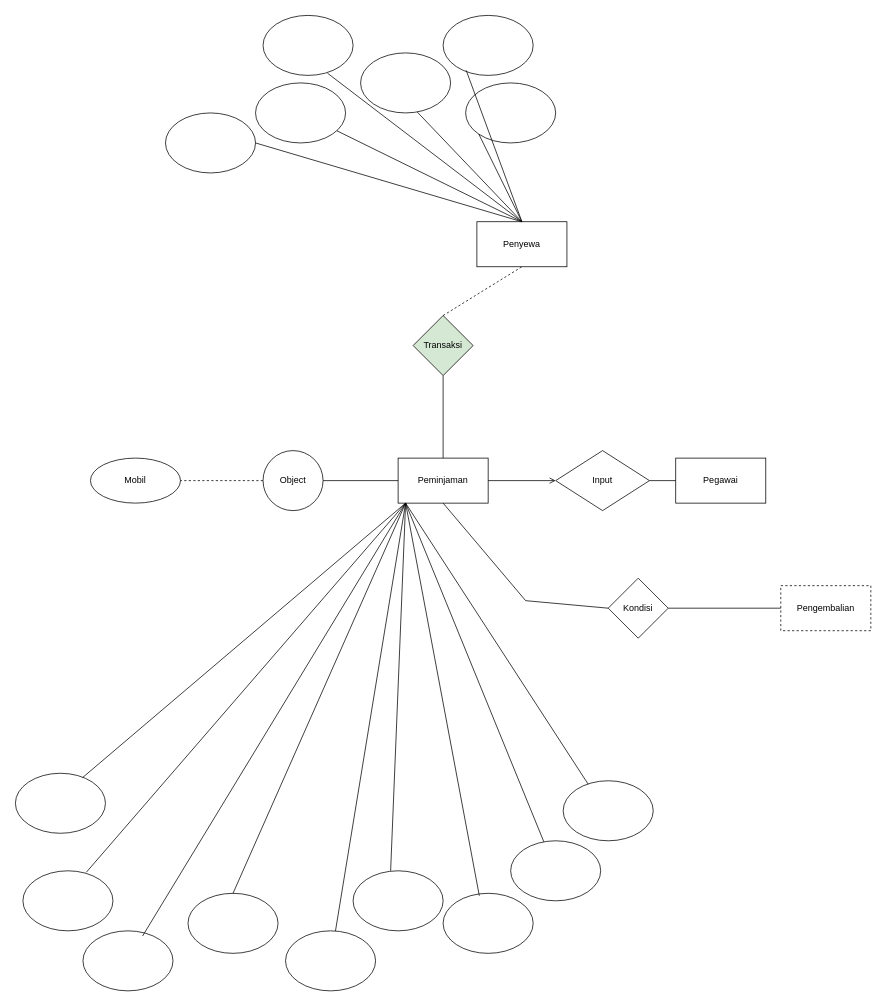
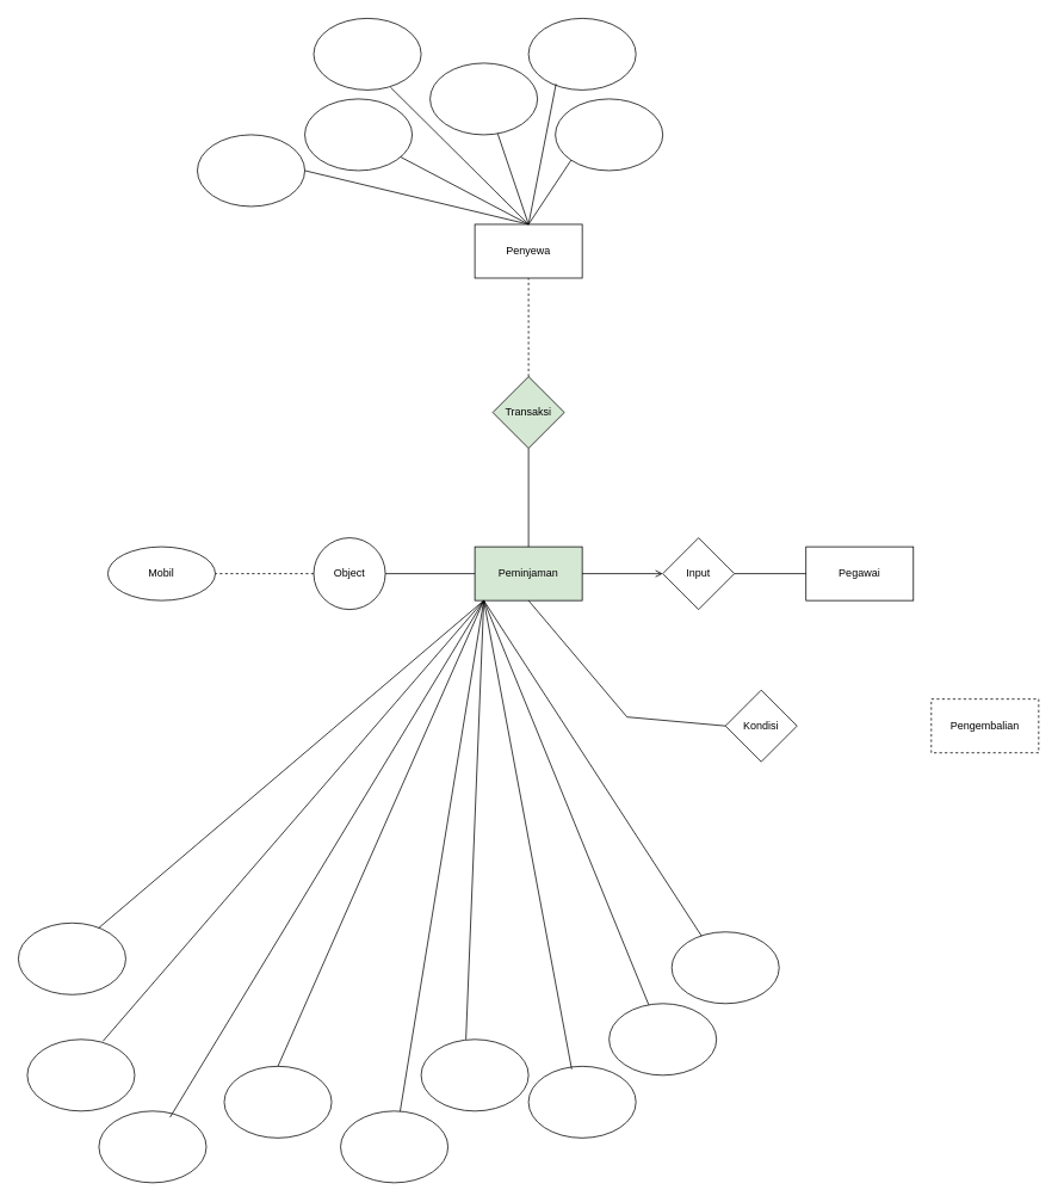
- <mxCell id="2" value="Penyewa" style="rounded=0;whiteSpace=wrap;html=1;" parent="1" vertex="1"><mxGeometry x="635" y="295" width="120" height="60" as="geometry" /></mxCell>
+ <mxCell id="2" value="Penyewa" style="rounded=0;whiteSpace=wrap;html=1;" parent="1" vertex="1"><mxGeometry x="530" y="250" width="120" height="60" as="geometry" /></mxCell>
- <mxCell id="6" value="Peminjaman" style="rounded=0;whiteSpace=wrap;html=1;" parent="1" vertex="1"><mxGeometry x="530" y="610" width="120" height="60" as="geometry" /></mxCell>
+ <mxCell id="6" value="Peminjaman" style="rounded=0;whiteSpace=wrap;html=1;fillColor=#d5e8d4;" parent="1" vertex="1"><mxGeometry x="530" y="610" width="120" height="60" as="geometry" /></mxCell>
- <mxCell id="44" value="Input" style="rhombus;whiteSpace=wrap;html=1;" parent="1" vertex="1"><mxGeometry x="740" y="600" width="125" height="80" as="geometry" /></mxCell>
+ <mxCell id="44" value="Input" style="rhombus;whiteSpace=wrap;html=1;" parent="1" vertex="1"><mxGeometry x="740" y="600" width="80" height="80" as="geometry" /></mxCell>
- <mxCell id="47" value="" style="endArrow=none;html=1;rounded=0;exitX=1;exitY=0.5;exitDx=0;exitDy=0;entryX=0;entryY=0.5;entryDx=0;entryDy=0;" parent="1" source="49" target="5" edge="1"><mxGeometry width="50" height="50" relative="1" as="geometry"><mxPoint x="590" y="980" as="sourcePoint" /><mxPoint x="1030" y="810" as="targetPoint" /></mxGeometry></mxCell>
